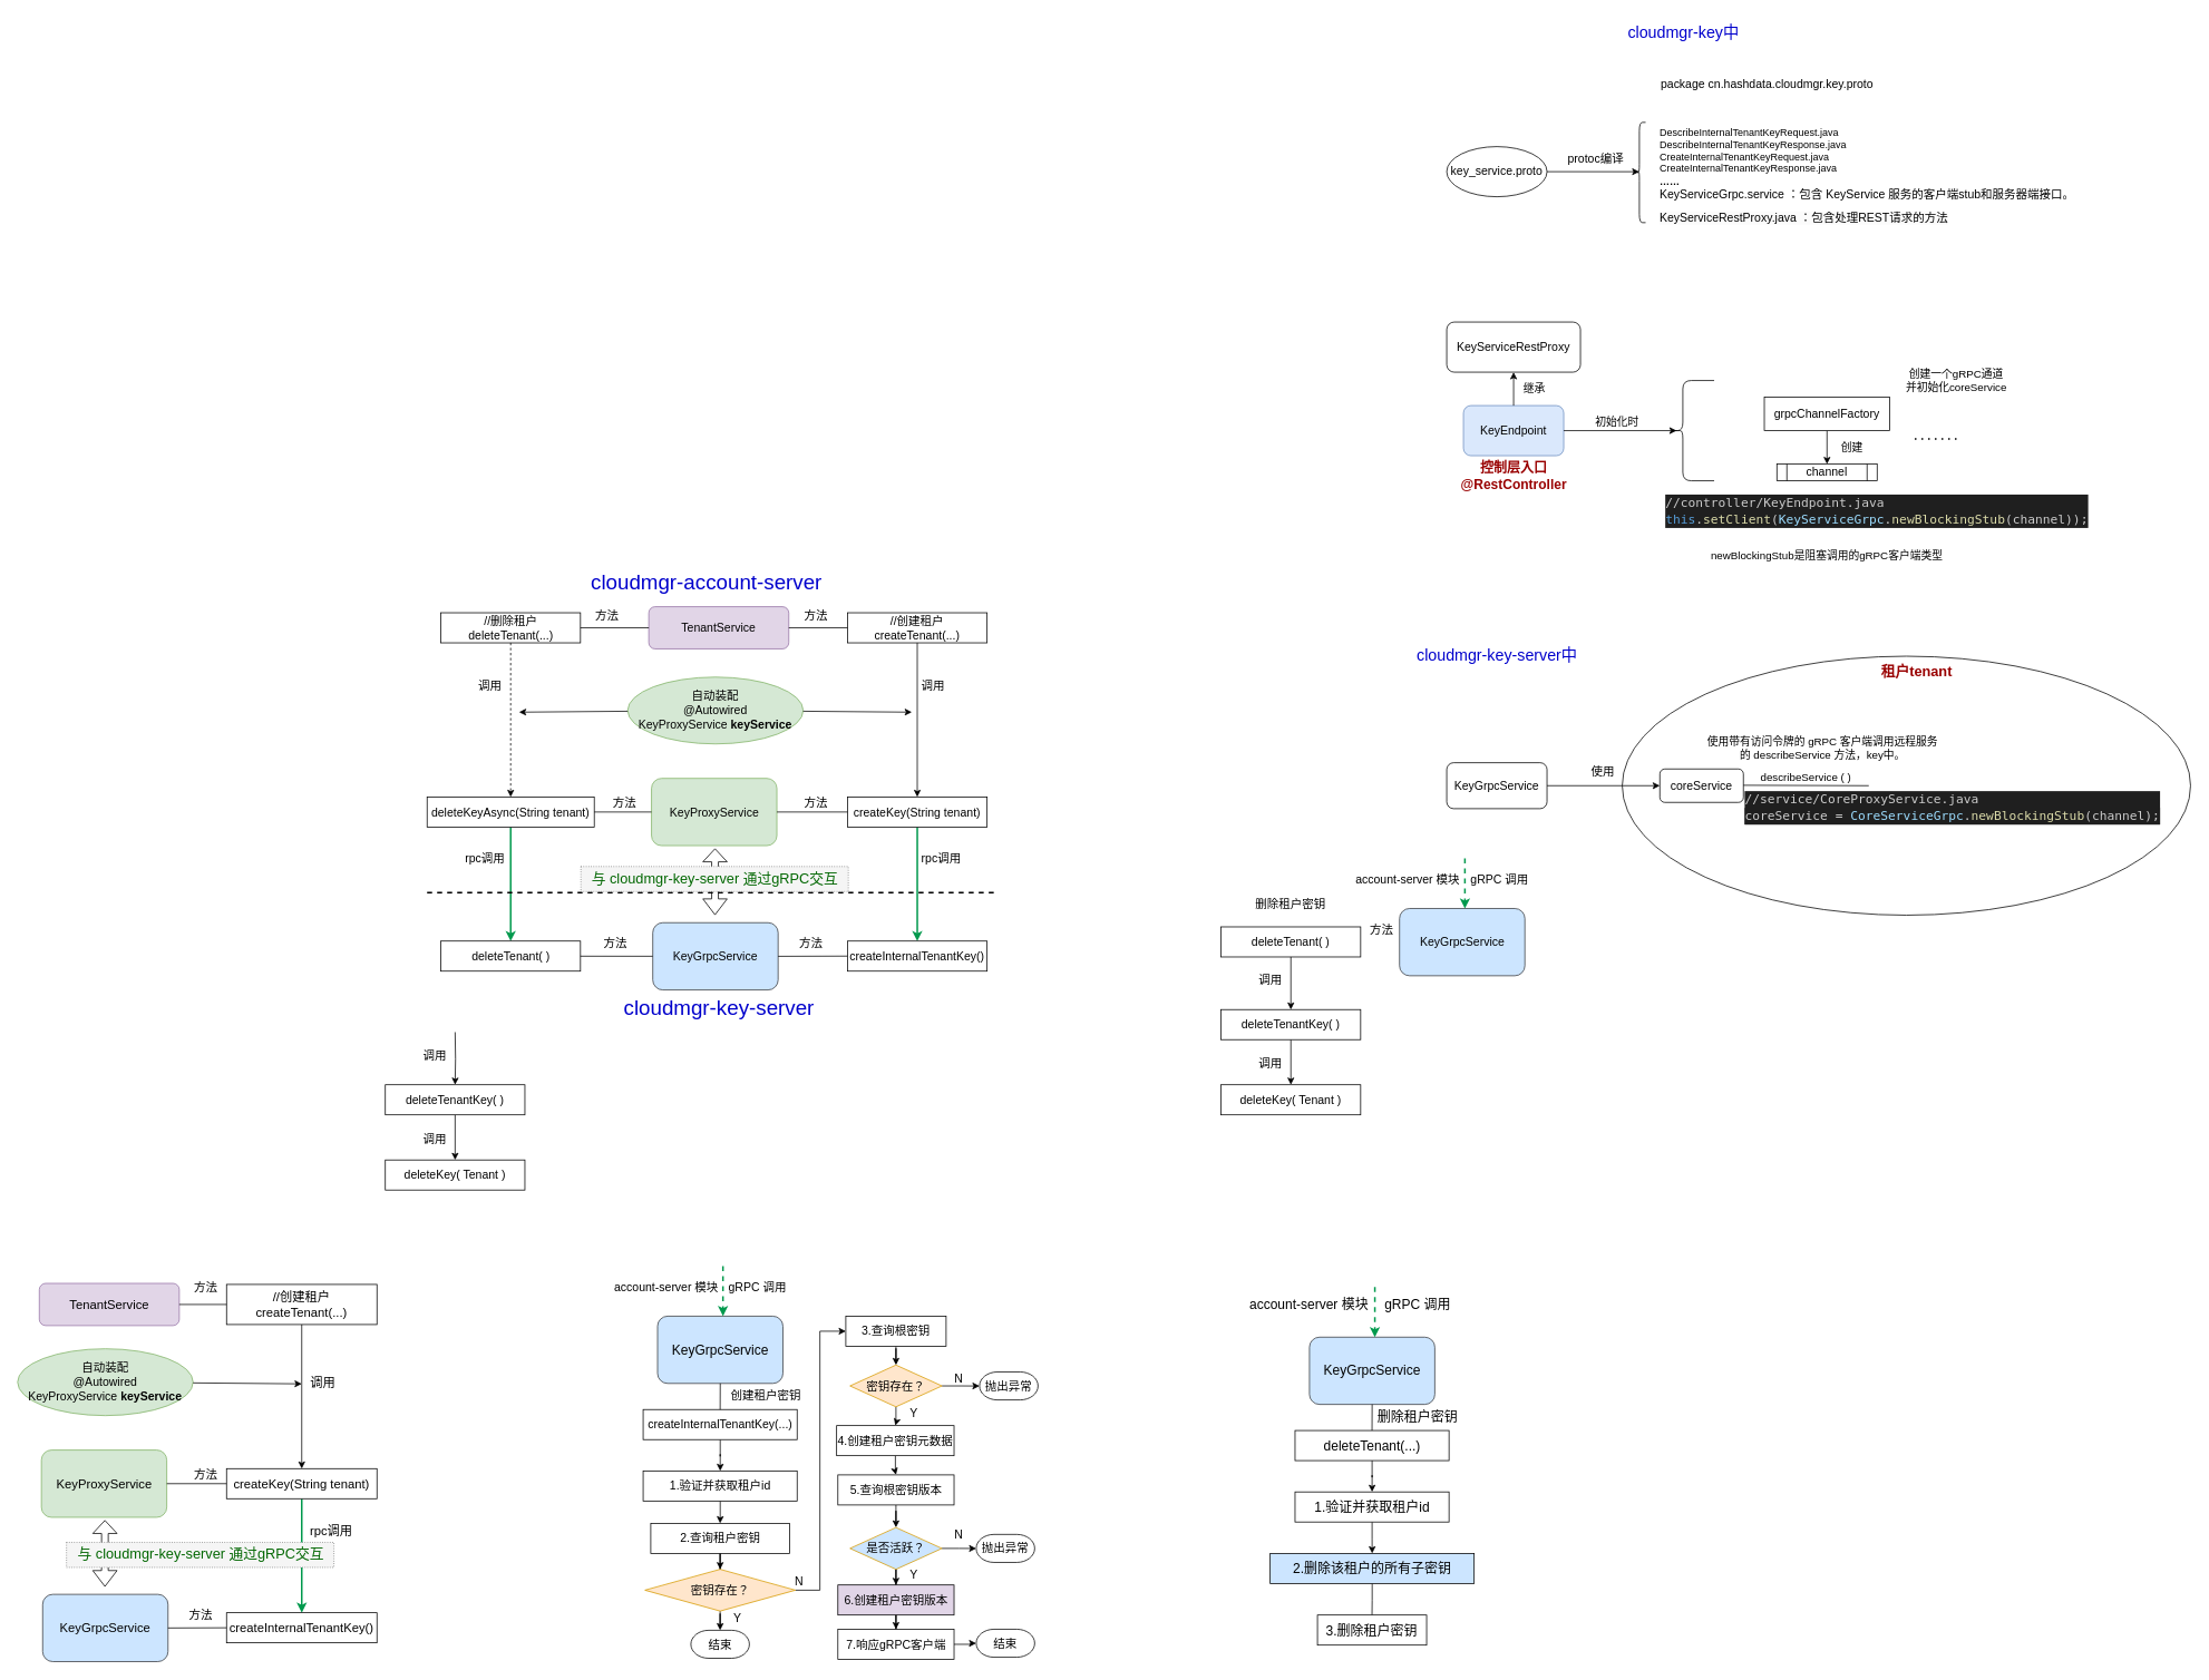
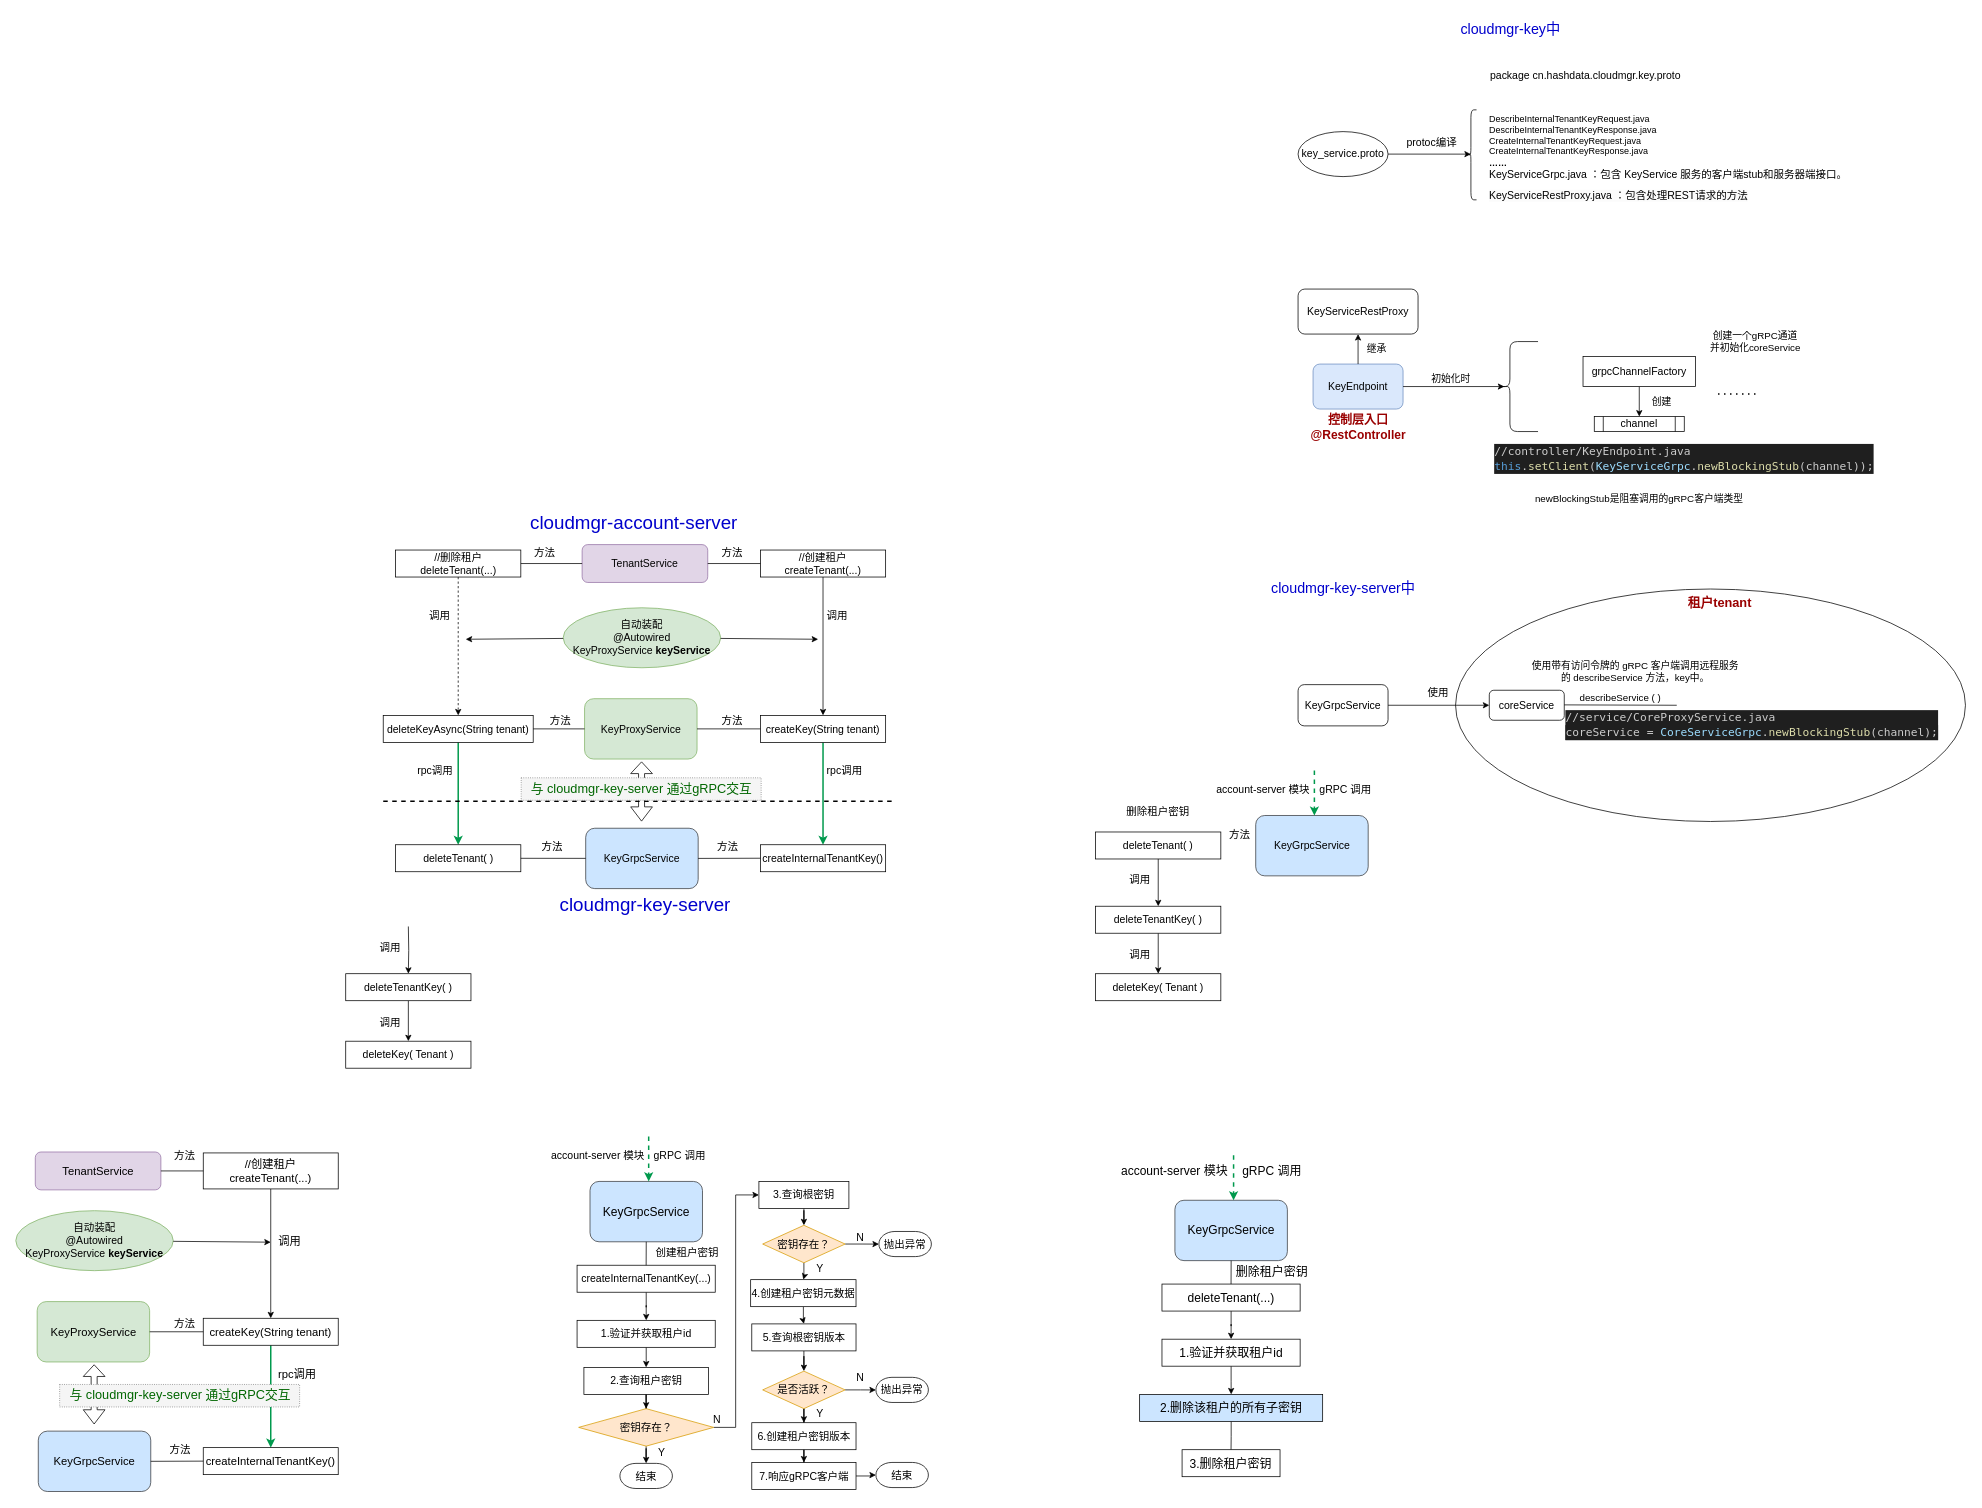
- <mxCell id="34" value="&lt;div&gt;DescribeInternalTenantKeyRequest.java&lt;/div&gt;&lt;div&gt;DescribeInternalTenantKeyResponse.java&lt;/div&gt;&lt;div&gt;CreateInternalTenantKeyRequest.java&lt;/div&gt;&lt;div&gt;CreateInternalTenantKeyResponse.java&lt;br&gt;&lt;b&gt;……&lt;/b&gt;&lt;br&gt;&lt;span style=&quot;font-size: 14px;&quot;&gt;KeyServiceGrpc.service ：&lt;/span&gt;&lt;span style=&quot;background-color: initial; font-size: 14px;&quot;&gt;包含 KeyService 服务的客户端stub和服务器端接口。&lt;/span&gt;&lt;/div&gt;" style="text;html=1;align=left;verticalAlign=middle;resizable=0;points=[];autosize=1;strokeColor=none;fillColor=none;" parent="1" vertex="1"><mxGeometry x="1983" y="146" width="500" height="100" as="geometry" /></mxCell>
+ <mxCell id="34" value="&lt;div&gt;DescribeInternalTenantKeyRequest.java&lt;/div&gt;&lt;div&gt;DescribeInternalTenantKeyResponse.java&lt;/div&gt;&lt;div&gt;CreateInternalTenantKeyRequest.java&lt;/div&gt;&lt;div&gt;CreateInternalTenantKeyResponse.java&lt;br&gt;&lt;b&gt;……&lt;/b&gt;&lt;br&gt;&lt;span style=&quot;font-size: 14px;&quot;&gt;KeyServiceGrpc.java ：&lt;/span&gt;&lt;span style=&quot;background-color: initial; font-size: 14px;&quot;&gt;包含 KeyService 服务的客户端stub和服务器端接口。&lt;/span&gt;&lt;/div&gt;" style="text;html=1;align=left;verticalAlign=middle;resizable=0;points=[];autosize=1;strokeColor=none;fillColor=none;" parent="1" vertex="1"><mxGeometry x="1983" y="146" width="500" height="100" as="geometry" /></mxCell>
- <mxCell id="124" value="&lt;font style=&quot;font-size: 14px;&quot;&gt;是否活跃？&lt;/font&gt;" style="rhombus;whiteSpace=wrap;html=1;fillColor=#cce5ff;strokeColor=#d79b00;" parent="1" vertex="1"><mxGeometry x="1016" y="1828" width="110" height="50" as="geometry" /></mxCell>
+ <mxCell id="124" value="&lt;font style=&quot;font-size: 14px;&quot;&gt;是否活跃？&lt;/font&gt;" style="rhombus;whiteSpace=wrap;html=1;fillColor=#ffe6cc;strokeColor=#d79b00;" parent="1" vertex="1"><mxGeometry x="1016" y="1828" width="110" height="50" as="geometry" /></mxCell>
- <mxCell id="130" value="&lt;font style=&quot;font-size: 14px;&quot;&gt;6.创建租户密钥版本&lt;/font&gt;" style="rounded=0;whiteSpace=wrap;html=1;fillColor=#e1d5e7;" parent="1" vertex="1"><mxGeometry x="1001.5" y="1896.75" width="139" height="36" as="geometry" /></mxCell>
+ <mxCell id="130" value="&lt;font style=&quot;font-size: 14px;&quot;&gt;6.创建租户密钥版本&lt;/font&gt;" style="rounded=0;whiteSpace=wrap;html=1;" parent="1" vertex="1"><mxGeometry x="1001.5" y="1896.75" width="139" height="36" as="geometry" /></mxCell>
